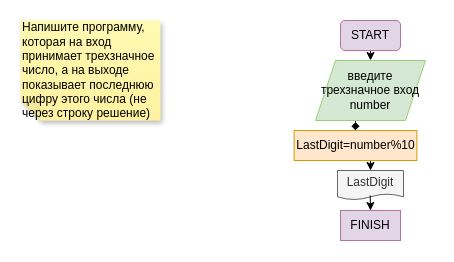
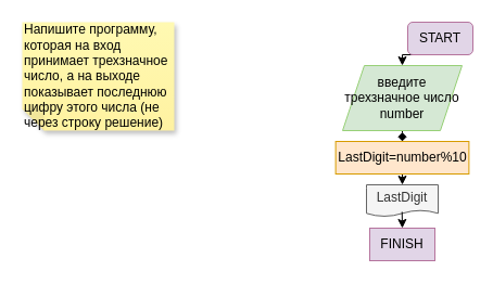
- <mxCell id="4" value="START" style="rounded=1;whiteSpace=wrap;html=1;fillColor=#e1d5e7;strokeColor=#B5739D;" parent="1" vertex="1"><mxGeometry x="340" y="20" width="60" height="30" as="geometry" /></mxCell>
+ <mxCell id="4" value="START" style="rounded=1;whiteSpace=wrap;html=1;fillColor=#e1d5e7;strokeColor=#B5739D;" parent="1" vertex="1"><mxGeometry x="375" y="20" width="60" height="30" as="geometry" /></mxCell>
- <mxCell id="7" value="введите трехзначное вход number" style="shape=parallelogram;perimeter=parallelogramPerimeter;whiteSpace=wrap;html=1;fixedSize=1;strokeColor=#97D077;fillColor=#d5e8d4;" parent="1" vertex="1"><mxGeometry x="315" y="60" width="110" height="60" as="geometry" /></mxCell>
+ <mxCell id="7" value="введите трехзначное число number" style="shape=parallelogram;perimeter=parallelogramPerimeter;whiteSpace=wrap;html=1;fixedSize=1;strokeColor=#97D077;fillColor=#d5e8d4;" parent="1" vertex="1"><mxGeometry x="315" y="60" width="110" height="60" as="geometry" /></mxCell>
- <mxCell id="11" value="LastDigit=number%10" style="rounded=0;whiteSpace=wrap;html=1;strokeColor=#d79b00;fillColor=#ffe6cc;" vertex="1" parent="1"><mxGeometry x="293.63" y="130" width="122.75" height="30" as="geometry" /></mxCell>
+ <mxCell id="11" value="LastDigit=number%10" style="rounded=0;whiteSpace=wrap;html=1;strokeColor=#d79b00;fillColor=#ffe6cc;" vertex="1" parent="1"><mxGeometry x="308.63" y="130" width="122.75" height="30" as="geometry" /></mxCell>
